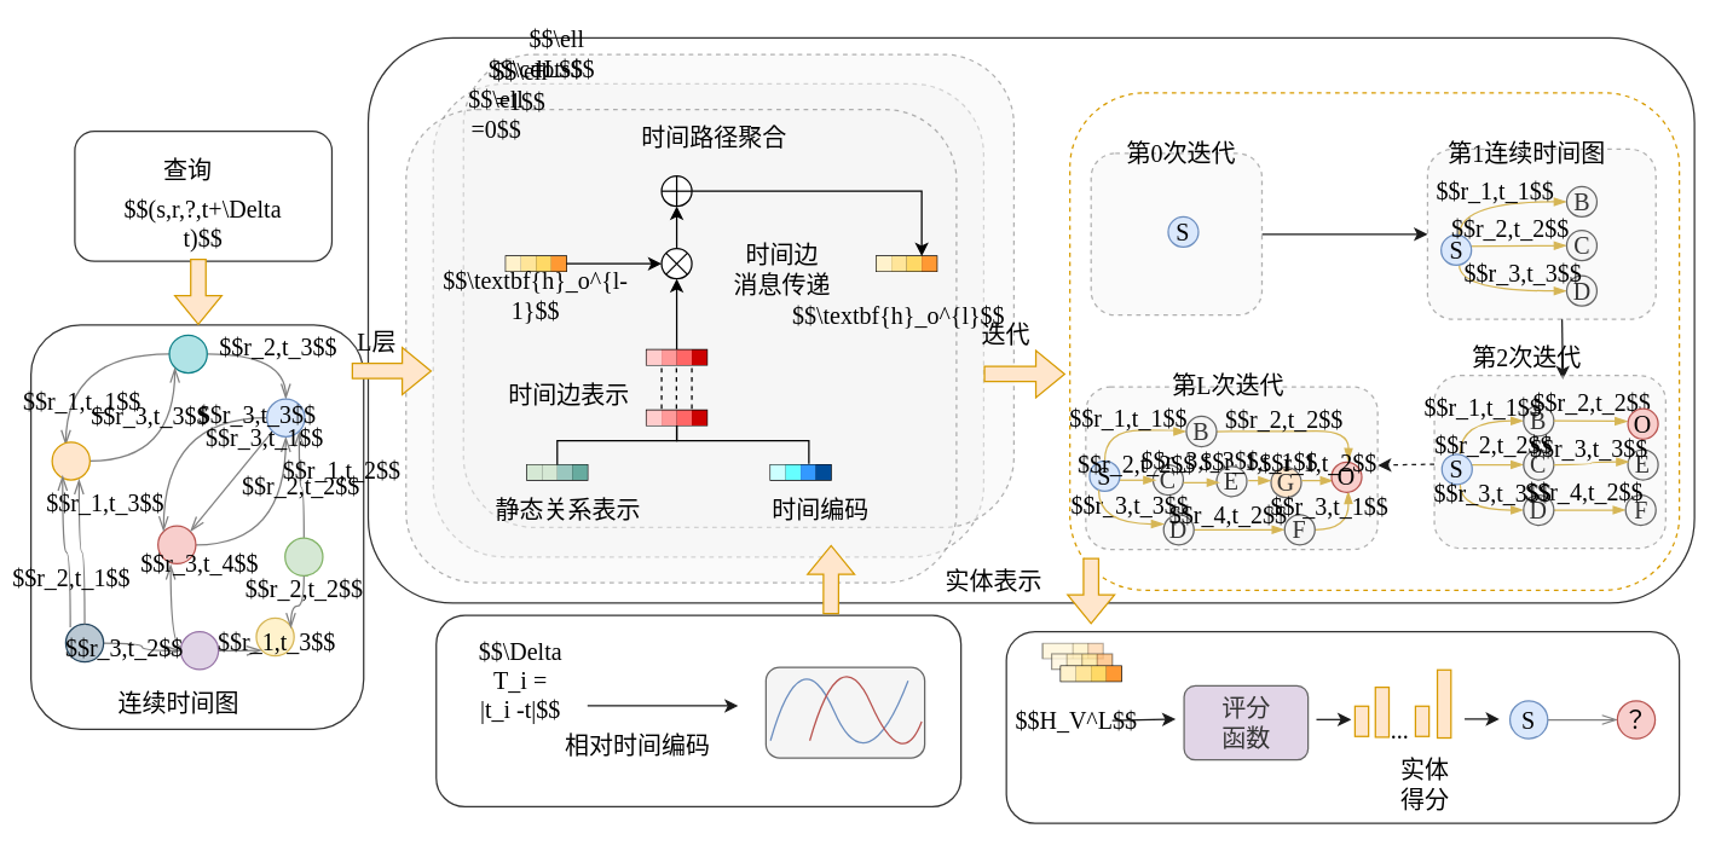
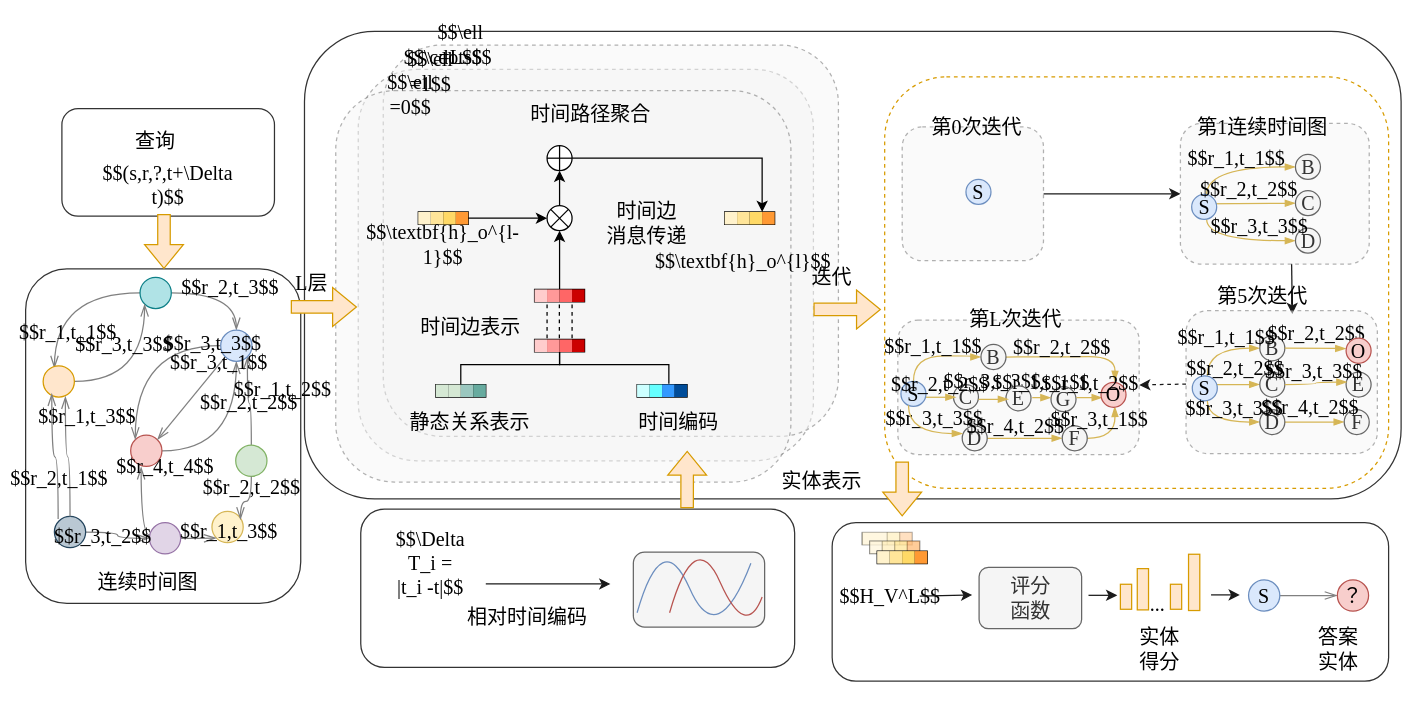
- <mxCell id="149" value="&lt;font&gt;第2次迭代&lt;/font&gt;" style="text;html=1;align=center;verticalAlign=middle;whiteSpace=wrap;rounded=0;fontFamily=宋体;fontSize=16;fontColor=default;labelBackgroundColor=none;" vertex="1" parent="1"><mxGeometry x="948.63" y="228.75" width="121.25" height="15" as="geometry" /></mxCell>
+ <mxCell id="149" value="&lt;font&gt;第5次迭代&lt;/font&gt;" style="text;html=1;align=center;verticalAlign=middle;whiteSpace=wrap;rounded=0;fontFamily=宋体;fontSize=16;fontColor=default;labelBackgroundColor=none;" vertex="1" parent="1"><mxGeometry x="948.63" y="228.75" width="121.25" height="15" as="geometry" /></mxCell>
- <mxCell id="184" value="&lt;font face=&quot;Times New Roman&quot;&gt;G&lt;/font&gt;" style="ellipse;whiteSpace=wrap;html=1;aspect=fixed;fontFamily=宋体;fontSize=16;fontColor=#333333;labelBackgroundColor=none;fillColor=#ffe6cc;strokeColor=#666666;" vertex="1" parent="1"><mxGeometry x="840" y="308.75" width="20" height="20" as="geometry" /></mxCell>
+ <mxCell id="184" value="&lt;font face=&quot;Times New Roman&quot;&gt;G&lt;/font&gt;" style="ellipse;whiteSpace=wrap;html=1;aspect=fixed;fontFamily=宋体;fontSize=16;fontColor=#333333;labelBackgroundColor=none;fillColor=#f5f5f5;strokeColor=#666666;" vertex="1" parent="1"><mxGeometry x="840" y="308.75" width="20" height="20" as="geometry" /></mxCell>
- <mxCell id="108" value="&lt;font face=&quot;Times New Roman&quot;&gt;$$r_3,t_4$$&lt;/font&gt;" style="text;whiteSpace=wrap;html=1;fontSize=16;fontFamily=宋体;" vertex="1" parent="1"><mxGeometry x="91" y="355.5" width="43" height="18" as="geometry" /></mxCell>
+ <mxCell id="108" value="&lt;font face=&quot;Times New Roman&quot;&gt;$$r_4,t_4$$&lt;/font&gt;" style="text;whiteSpace=wrap;html=1;fontSize=16;fontFamily=宋体;" vertex="1" parent="1"><mxGeometry x="91" y="355.5" width="43" height="18" as="geometry" /></mxCell>
- <mxCell id="93" value="&lt;font&gt;评分&lt;/font&gt;&lt;div&gt;&lt;font&gt;函数&lt;/font&gt;&lt;/div&gt;" style="rounded=1;whiteSpace=wrap;html=1;fontFamily=宋体;fontSize=16;fontColor=#333333;labelBackgroundColor=none;rotation=0;fillColor=#e1d5e7;strokeColor=#666666;" vertex="1" parent="1"><mxGeometry x="782.5" y="453.25" width="82" height="49" as="geometry" /></mxCell>
+ <mxCell id="93" value="&lt;font&gt;评分&lt;/font&gt;&lt;div&gt;&lt;font&gt;函数&lt;/font&gt;&lt;/div&gt;" style="rounded=1;whiteSpace=wrap;html=1;fontFamily=宋体;fontSize=16;fontColor=#333333;labelBackgroundColor=none;rotation=0;fillColor=#f5f5f5;strokeColor=#666666;" vertex="1" parent="1"><mxGeometry x="782.5" y="453.25" width="82" height="49" as="geometry" /></mxCell>
- <mxCell id="211" value="&lt;font&gt;实体&lt;/font&gt;&lt;div&gt;&lt;font&gt;得分&lt;/font&gt;&lt;/div&gt;" style="text;html=1;align=center;verticalAlign=middle;whiteSpace=wrap;rounded=0;fontFamily=宋体;fontSize=16;fontColor=default;labelBackgroundColor=none;" vertex="1" parent="1"><mxGeometry x="901.5" y="504.25" width="80" height="30" as="geometry" /></mxCell>
+ <mxCell id="211" value="&lt;font&gt;实体&lt;/font&gt;&lt;div&gt;&lt;font&gt;得分&lt;/font&gt;&lt;/div&gt;" style="text;html=1;align=center;verticalAlign=middle;whiteSpace=wrap;rounded=0;fontFamily=宋体;fontSize=16;fontColor=default;labelBackgroundColor=none;" vertex="1" parent="1"><mxGeometry x="886.5" y="504.25" width="80" height="30" as="geometry" /></mxCell>
+ <mxCell id="212" value="&lt;font&gt;答案&lt;/font&gt;&lt;div&gt;&lt;font&gt;实体&lt;/font&gt;&lt;/div&gt;" style="text;html=1;align=center;verticalAlign=middle;whiteSpace=wrap;rounded=0;fontFamily=宋体;fontSize=16;fontColor=default;labelBackgroundColor=none;" vertex="1" parent="1"><mxGeometry x="1030" y="504.25" width="80" height="30" as="geometry" /></mxCell>
